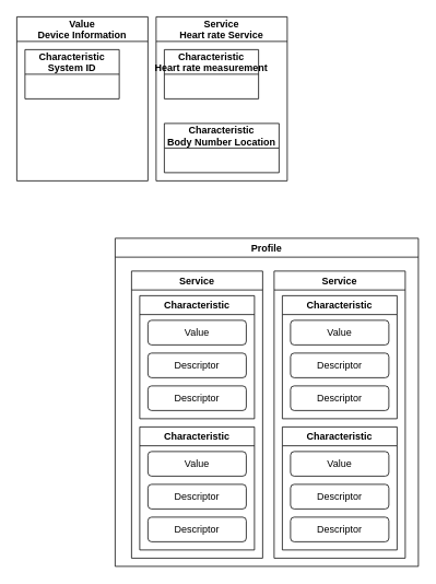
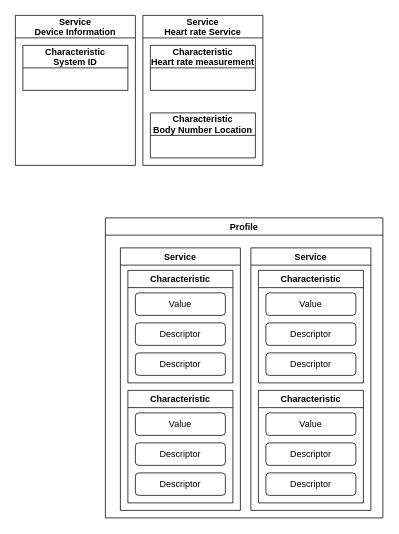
- <mxCell id="24" value="Value&#10;Device Information" style="swimlane;startSize=30;" vertex="1" parent="1"><mxGeometry x="20" y="20" width="160" height="200" as="geometry" /></mxCell>
+ <mxCell id="24" value="Service&#10;Device Information" style="swimlane;startSize=30;" vertex="1" parent="1"><mxGeometry x="20" y="20" width="160" height="200" as="geometry" /></mxCell>
- <mxCell id="25" value="Characteristic&#10;System ID" style="swimlane;startSize=30;" vertex="1" parent="24"><mxGeometry x="10" y="40" width="115" height="60" as="geometry" /></mxCell>
+ <mxCell id="25" value="Characteristic&#10;System ID" style="swimlane;startSize=30;" vertex="1" parent="24"><mxGeometry x="10" y="40" width="140" height="60" as="geometry" /></mxCell>
- <mxCell id="22" value="Characteristic&#10;Heart rate measurement" style="swimlane;startSize=30;" vertex="1" parent="21"><mxGeometry x="10" y="40" width="115" height="60" as="geometry" /></mxCell>
+ <mxCell id="22" value="Characteristic&#10;Heart rate measurement" style="swimlane;startSize=30;" vertex="1" parent="21"><mxGeometry x="10" y="40" width="140" height="60" as="geometry" /></mxCell>
